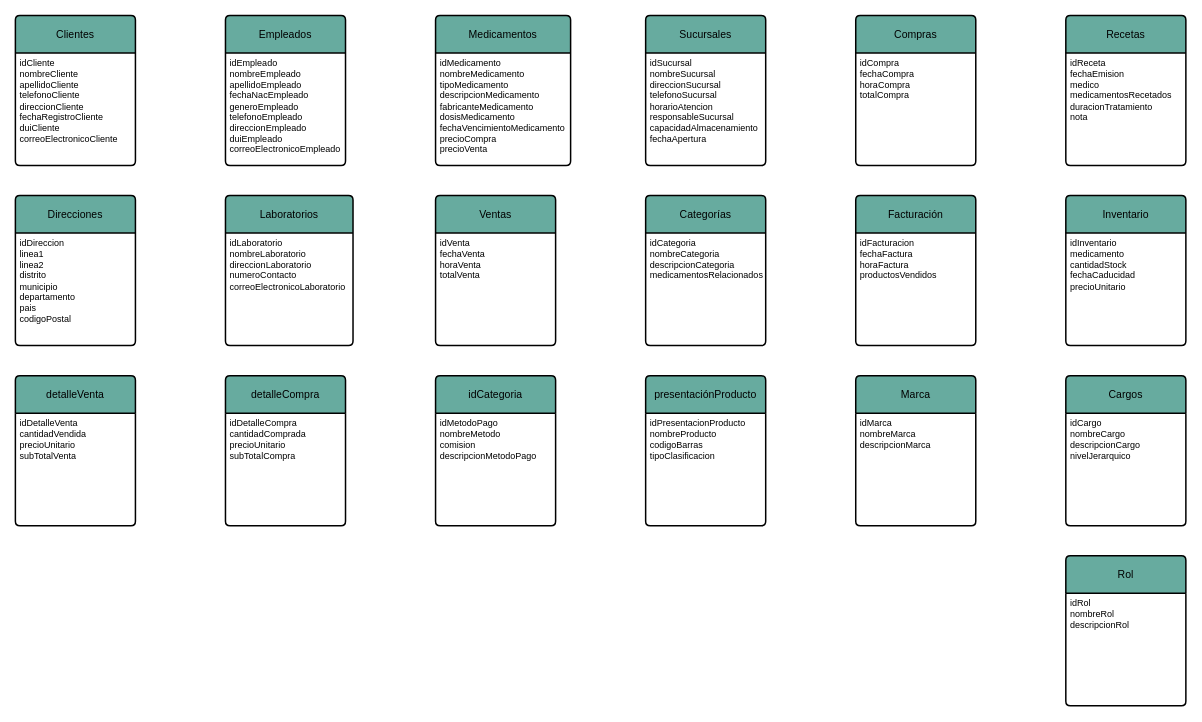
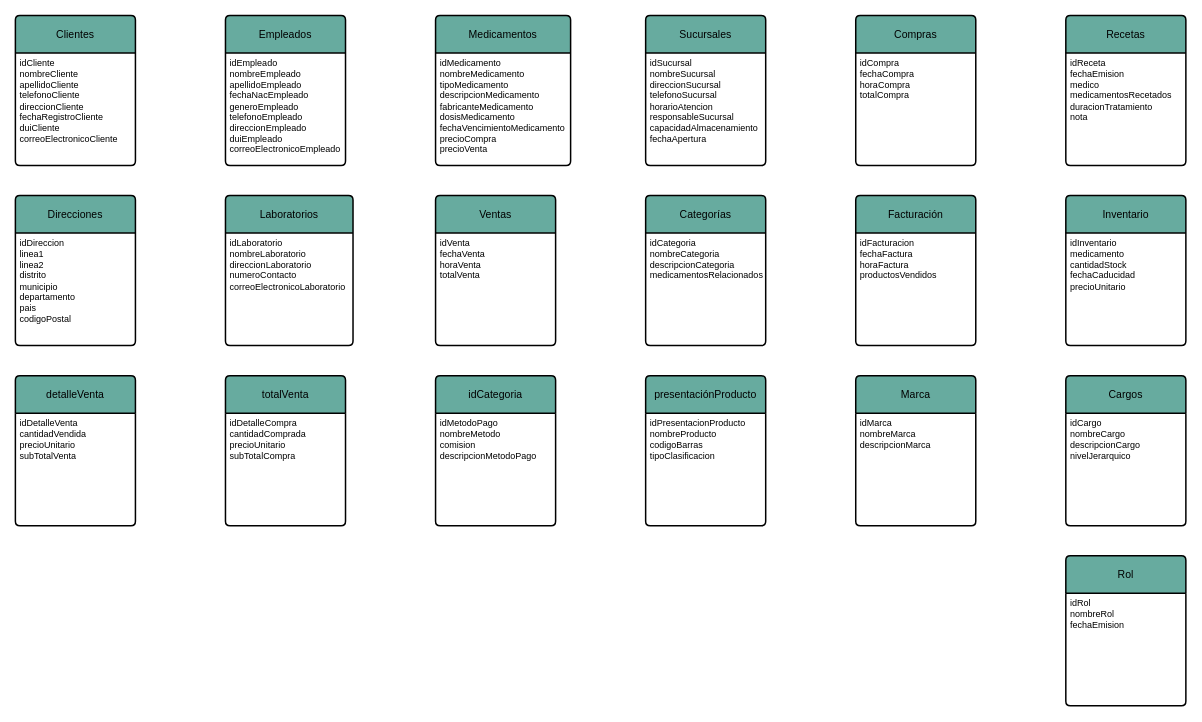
- <mxCell id="30" value="detalleCompra" style="swimlane;childLayout=stackLayout;horizontal=1;startSize=50;horizontalStack=0;rounded=1;fontSize=14;fontStyle=0;strokeWidth=2;resizeParent=0;resizeLast=1;shadow=0;dashed=0;align=center;arcSize=4;whiteSpace=wrap;html=1;fillColor=#67AB9F;" parent="1" vertex="1"><mxGeometry x="300" y="500" width="160" height="200" as="geometry" /></mxCell>
+ <mxCell id="30" value="totalVenta" style="swimlane;childLayout=stackLayout;horizontal=1;startSize=50;horizontalStack=0;rounded=1;fontSize=14;fontStyle=0;strokeWidth=2;resizeParent=0;resizeLast=1;shadow=0;dashed=0;align=center;arcSize=4;whiteSpace=wrap;html=1;fillColor=#67AB9F;" parent="1" vertex="1"><mxGeometry x="300" y="500" width="160" height="200" as="geometry" /></mxCell>
- <mxCell id="39" value="idRol&lt;br&gt;nombreRol&lt;br&gt;descripcionRol" style="align=left;strokeColor=none;fillColor=none;spacingLeft=4;fontSize=12;verticalAlign=top;resizable=0;rotatable=0;part=1;html=1;" vertex="1" parent="38"><mxGeometry y="50" width="160" height="150" as="geometry" /></mxCell>
+ <mxCell id="39" value="idRol&lt;br&gt;nombreRol&lt;br&gt;fechaEmision" style="align=left;strokeColor=none;fillColor=none;spacingLeft=4;fontSize=12;verticalAlign=top;resizable=0;rotatable=0;part=1;html=1;" vertex="1" parent="38"><mxGeometry y="50" width="160" height="150" as="geometry" /></mxCell>
